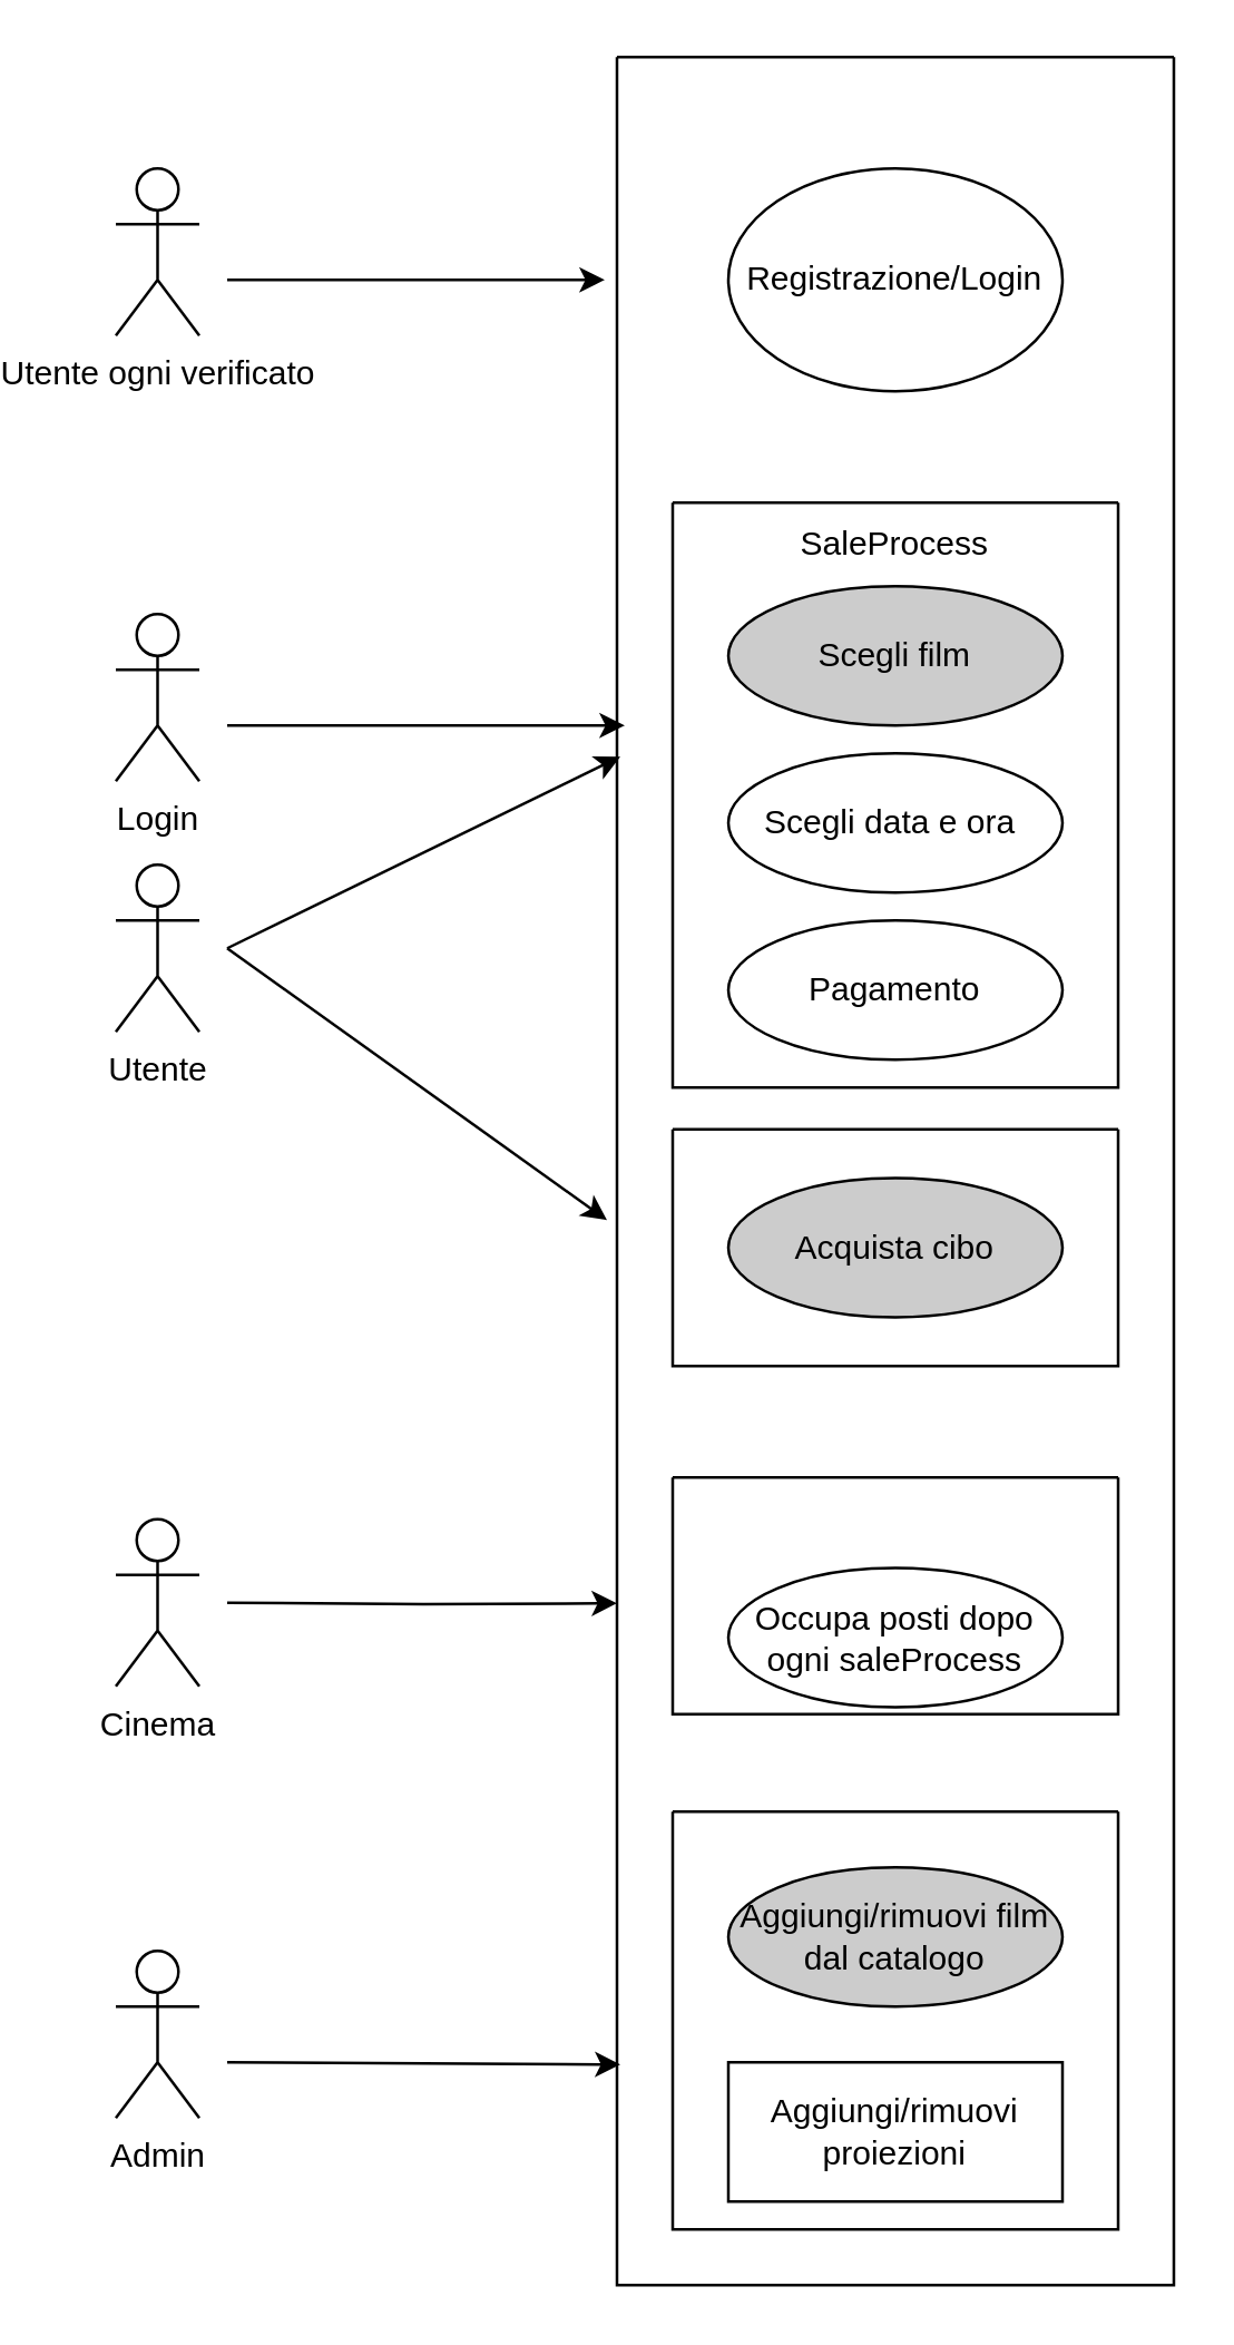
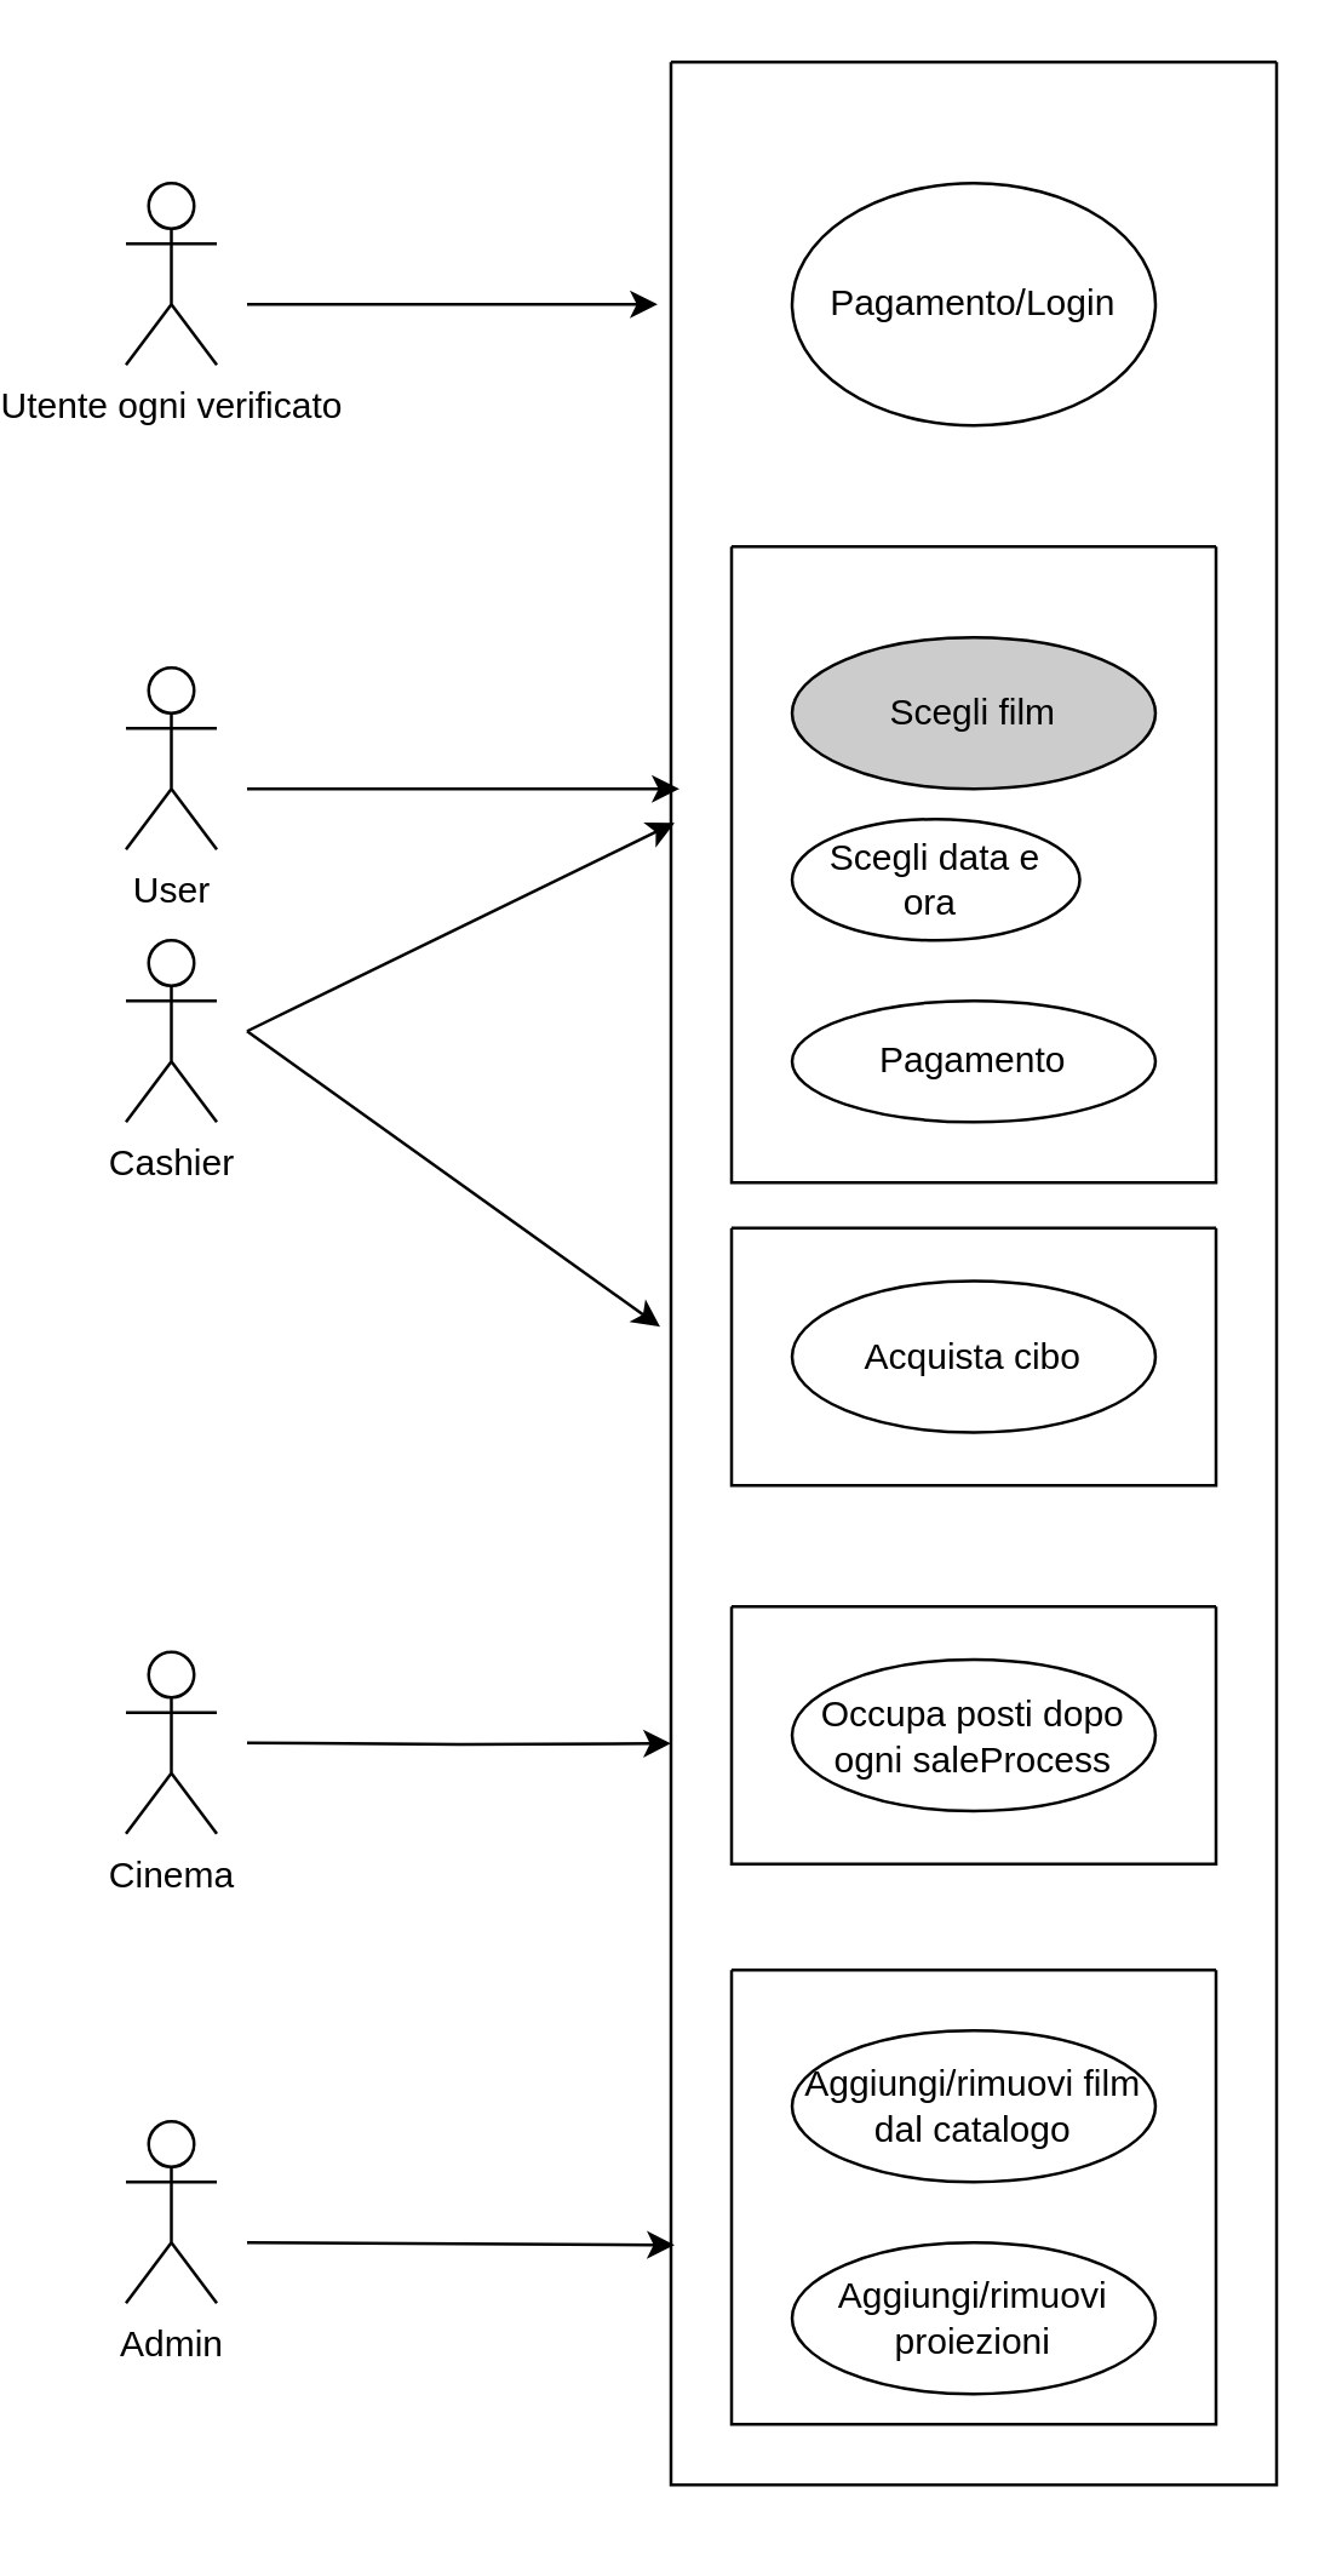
- <mxCell id="4" value="Registrazione/Login" style="ellipse;whiteSpace=wrap;html=1;" parent="3" vertex="1"><mxGeometry x="40" y="40" width="120" height="80" as="geometry" /></mxCell>
+ <mxCell id="4" value="Pagamento/Login" style="ellipse;whiteSpace=wrap;html=1;" parent="3" vertex="1"><mxGeometry x="40" y="40" width="120" height="80" as="geometry" /></mxCell>
- <mxCell id="9" value="SaleProcess" style="text;html=1;strokeColor=none;fillColor=none;align=center;verticalAlign=middle;whiteSpace=wrap;rounded=0;" parent="5" vertex="1"><mxGeometry x="50" width="60" height="30" as="geometry" /></mxCell>
- <mxCell id="18" value="Login" style="shape=umlActor;verticalLabelPosition=bottom;verticalAlign=top;html=1;outlineConnect=0;" parent="1" vertex="1"><mxGeometry x="20" y="220" width="30" height="60" as="geometry" /></mxCell>
+ <mxCell id="18" value="User" style="shape=umlActor;verticalLabelPosition=bottom;verticalAlign=top;html=1;outlineConnect=0;" parent="1" vertex="1"><mxGeometry x="20" y="220" width="30" height="60" as="geometry" /></mxCell>
- <mxCell id="7" value="Scegli data e ora&amp;nbsp;" style="ellipse;whiteSpace=wrap;html=1;" parent="5" vertex="1"><mxGeometry x="20" y="90" width="120" height="50" as="geometry" /></mxCell>
+ <mxCell id="7" value="Scegli data e ora&amp;nbsp;" style="ellipse;whiteSpace=wrap;html=1;" parent="5" vertex="1"><mxGeometry x="20" y="90" width="95" height="40" as="geometry" /></mxCell>
- <mxCell id="8" value="Pagamento" style="ellipse;whiteSpace=wrap;html=1;" parent="5" vertex="1"><mxGeometry x="20" y="150" width="120" height="50" as="geometry" /></mxCell>
+ <mxCell id="8" value="Pagamento" style="ellipse;whiteSpace=wrap;html=1;" parent="5" vertex="1"><mxGeometry x="20" y="150" width="120" height="40" as="geometry" /></mxCell>
- <mxCell id="19" value="Utente" style="shape=umlActor;verticalLabelPosition=bottom;verticalAlign=top;html=1;outlineConnect=0;" parent="1" vertex="1"><mxGeometry x="20" y="310" width="30" height="60" as="geometry" /></mxCell>
+ <mxCell id="19" value="Cashier" style="shape=umlActor;verticalLabelPosition=bottom;verticalAlign=top;html=1;outlineConnect=0;" parent="1" vertex="1"><mxGeometry x="20" y="310" width="30" height="60" as="geometry" /></mxCell>
- <mxCell id="14" value="Acquista cibo" style="ellipse;whiteSpace=wrap;html=1;fillColor=#cccccc;" parent="13" vertex="1"><mxGeometry x="20" y="17.5" width="120" height="50" as="geometry" /></mxCell>
+ <mxCell id="14" value="Acquista cibo" style="ellipse;whiteSpace=wrap;html=1;" parent="13" vertex="1"><mxGeometry x="20" y="17.5" width="120" height="50" as="geometry" /></mxCell>
- <mxCell id="16" value="Occupa posti dopo ogni saleProcess" style="ellipse;whiteSpace=wrap;html=1;" parent="15" vertex="1"><mxGeometry x="20" y="32.5" width="120" height="50" as="geometry" /></mxCell>
+ <mxCell id="16" value="Occupa posti dopo ogni saleProcess" style="ellipse;whiteSpace=wrap;html=1;" parent="15" vertex="1"><mxGeometry x="20" y="17.5" width="120" height="50" as="geometry" /></mxCell>
- <mxCell id="11" value="Aggiungi/rimuovi film dal catalogo" style="ellipse;whiteSpace=wrap;html=1;fillColor=#cccccc;" parent="10" vertex="1"><mxGeometry x="20" y="20" width="120" height="50" as="geometry" /></mxCell>
+ <mxCell id="11" value="Aggiungi/rimuovi film dal catalogo" style="ellipse;whiteSpace=wrap;html=1;" parent="10" vertex="1"><mxGeometry x="20" y="20" width="120" height="50" as="geometry" /></mxCell>
- <mxCell id="12" value="Aggiungi/rimuovi proiezioni" style="whiteSpace=wrap;html=1;rounded=0;" parent="10" vertex="1"><mxGeometry x="20" y="90" width="120" height="50" as="geometry" /></mxCell>
+ <mxCell id="12" value="Aggiungi/rimuovi proiezioni" style="ellipse;whiteSpace=wrap;html=1;" parent="10" vertex="1"><mxGeometry x="20" y="90" width="120" height="50" as="geometry" /></mxCell>
